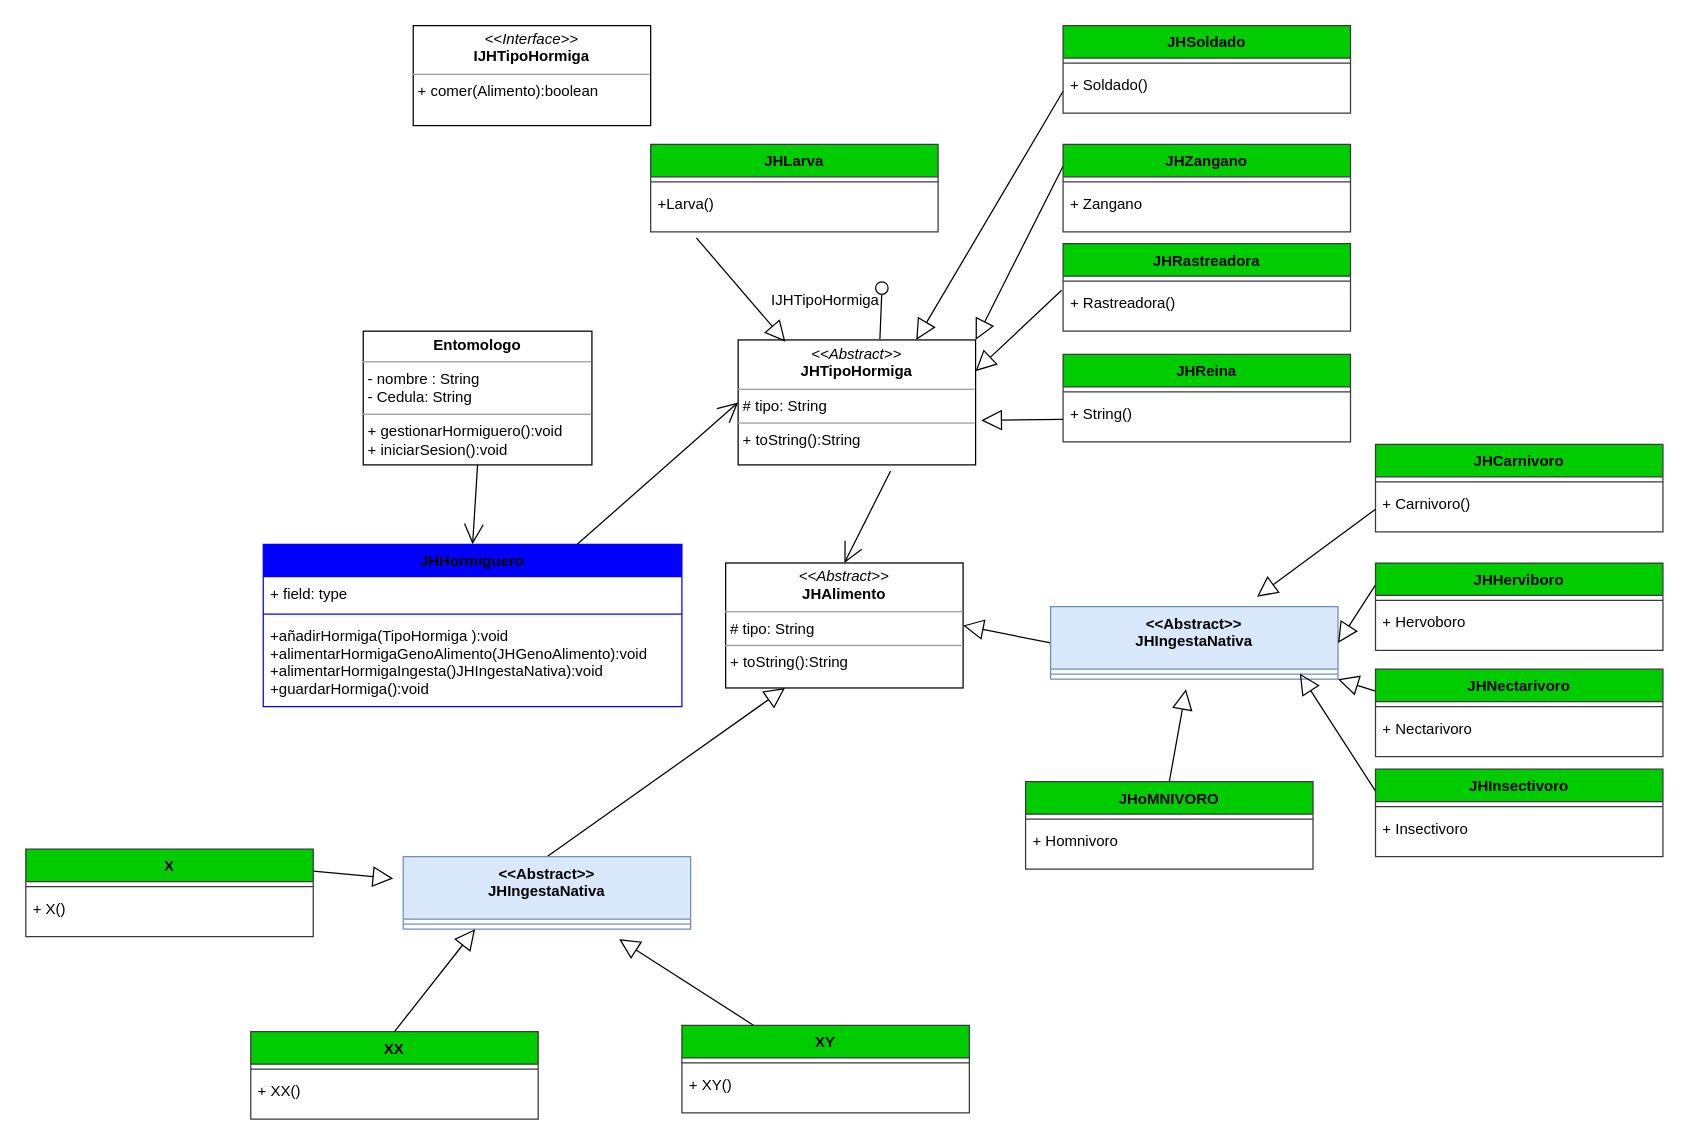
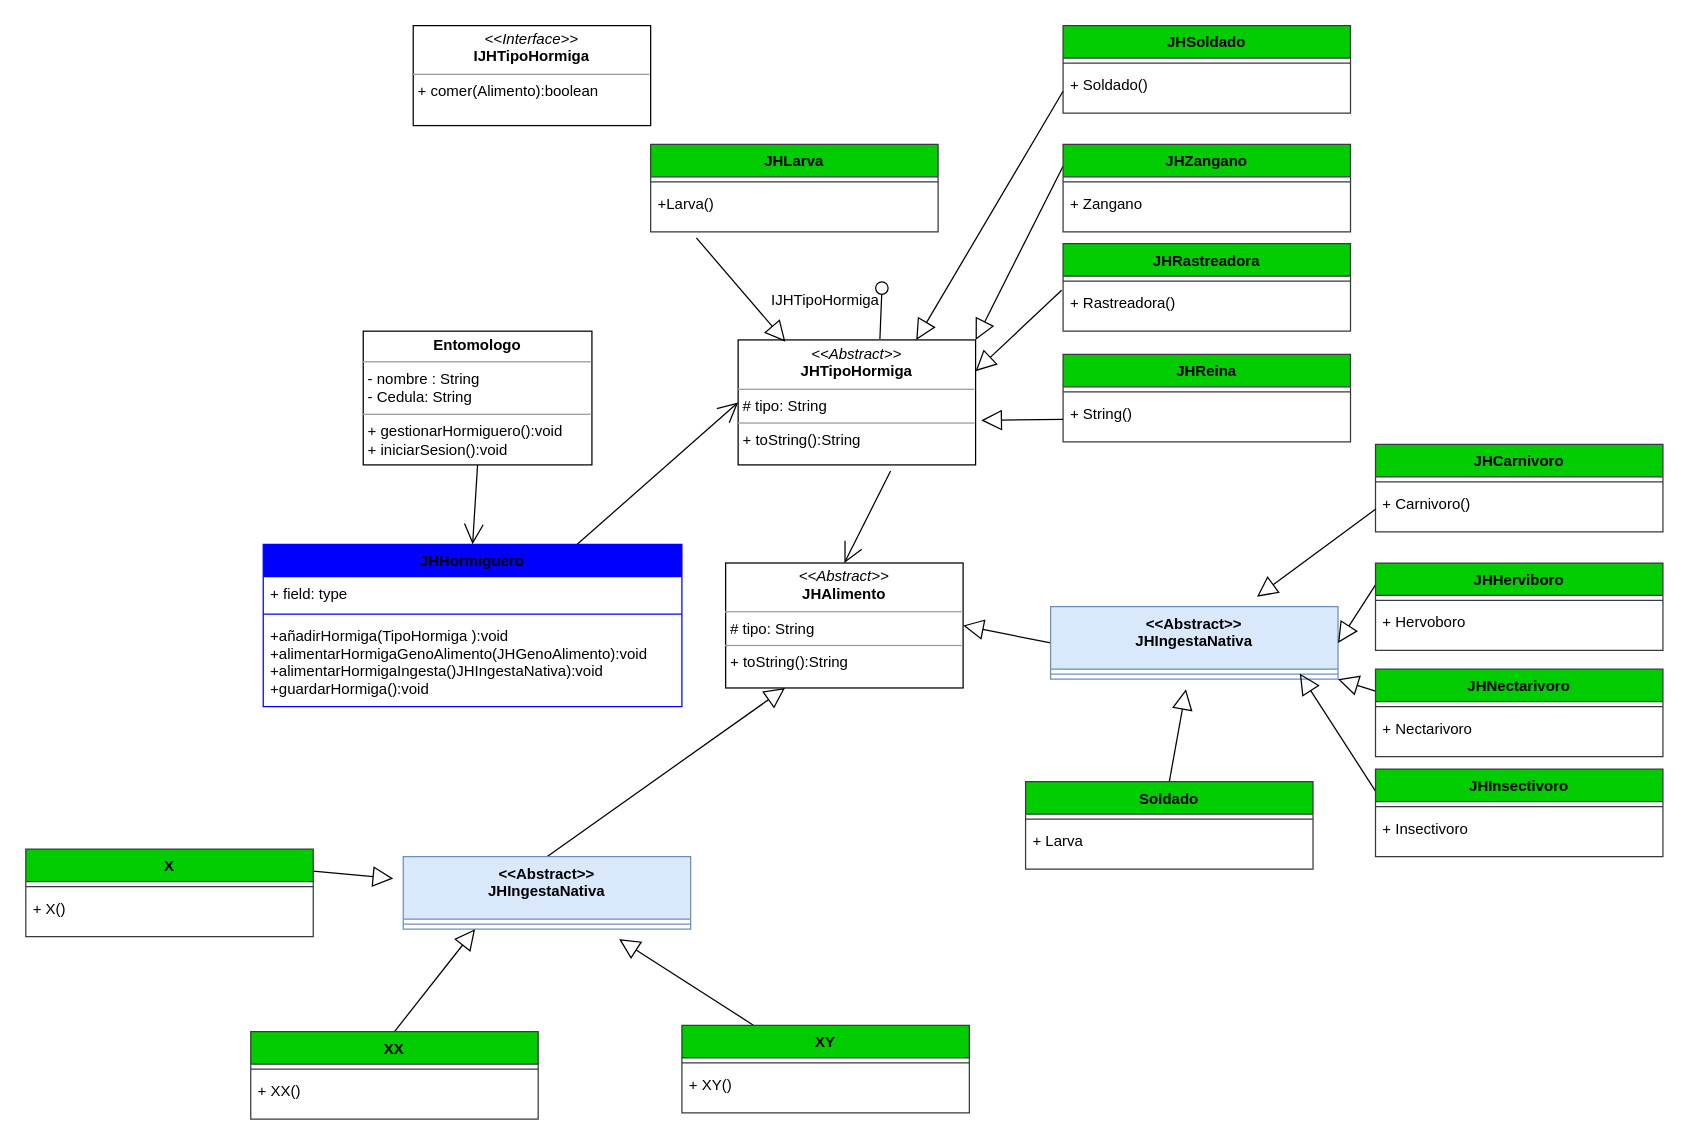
- <mxCell id="45" value="JHoMNIVORO" style="swimlane;fontStyle=1;align=center;verticalAlign=top;childLayout=stackLayout;horizontal=1;startSize=26;horizontalStack=0;resizeParent=1;resizeParentMax=0;resizeLast=0;collapsible=1;marginBottom=0;fillColor=#00CC00;strokeColor=#36393d;" vertex="1" parent="1"><mxGeometry x="820" y="625" width="230" height="70" as="geometry" /></mxCell>
+ <mxCell id="45" value="Soldado" style="swimlane;fontStyle=1;align=center;verticalAlign=top;childLayout=stackLayout;horizontal=1;startSize=26;horizontalStack=0;resizeParent=1;resizeParentMax=0;resizeLast=0;collapsible=1;marginBottom=0;fillColor=#00CC00;strokeColor=#36393d;" vertex="1" parent="1"><mxGeometry x="820" y="625" width="230" height="70" as="geometry" /></mxCell>
- <mxCell id="47" value="+ Homnivoro" style="text;strokeColor=none;fillColor=none;align=left;verticalAlign=top;spacingLeft=4;spacingRight=4;overflow=hidden;rotatable=0;points=[[0,0.5],[1,0.5]];portConstraint=eastwest;" vertex="1" parent="45"><mxGeometry y="34" width="230" height="36" as="geometry" /></mxCell>
+ <mxCell id="47" value="+ Larva" style="text;strokeColor=none;fillColor=none;align=left;verticalAlign=top;spacingLeft=4;spacingRight=4;overflow=hidden;rotatable=0;points=[[0,0.5],[1,0.5]];portConstraint=eastwest;" vertex="1" parent="45"><mxGeometry y="34" width="230" height="36" as="geometry" /></mxCell>
